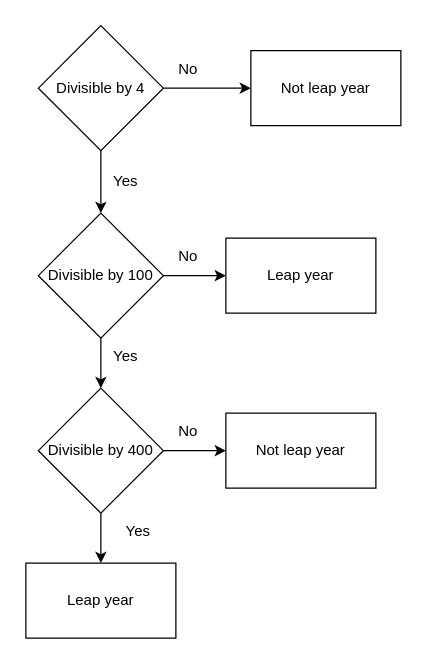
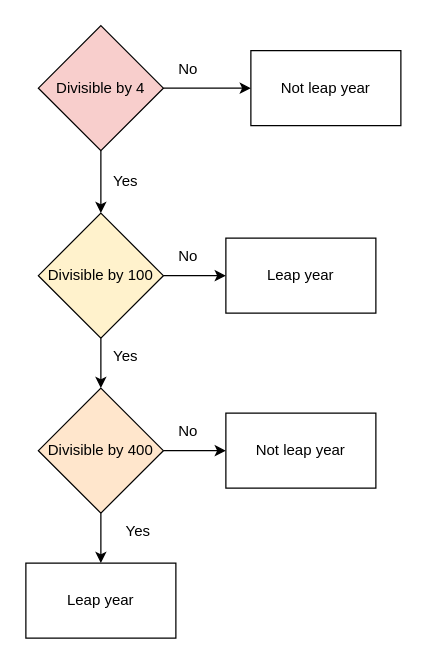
- <mxCell id="2" value="Divisible by 4" style="rhombus;whiteSpace=wrap;html=1;" vertex="1" parent="1"><mxGeometry x="30" y="20" width="100" height="100" as="geometry" /></mxCell>
+ <mxCell id="2" value="Divisible by 4" style="rhombus;whiteSpace=wrap;html=1;fillColor=#f8cecc;" vertex="1" parent="1"><mxGeometry x="30" y="20" width="100" height="100" as="geometry" /></mxCell>
- <mxCell id="8" value="Divisible by 100" style="rhombus;whiteSpace=wrap;html=1;" vertex="1" parent="1"><mxGeometry x="30" y="170" width="100" height="100" as="geometry" /></mxCell>
+ <mxCell id="8" value="Divisible by 100" style="rhombus;whiteSpace=wrap;html=1;fillColor=#fff2cc;" vertex="1" parent="1"><mxGeometry x="30" y="170" width="100" height="100" as="geometry" /></mxCell>
- <mxCell id="11" value="Divisible by 400" style="rhombus;whiteSpace=wrap;html=1;" vertex="1" parent="1"><mxGeometry x="30" y="310" width="100" height="100" as="geometry" /></mxCell>
+ <mxCell id="11" value="Divisible by 400" style="rhombus;whiteSpace=wrap;html=1;fillColor=#ffe6cc;" vertex="1" parent="1"><mxGeometry x="30" y="310" width="100" height="100" as="geometry" /></mxCell>
